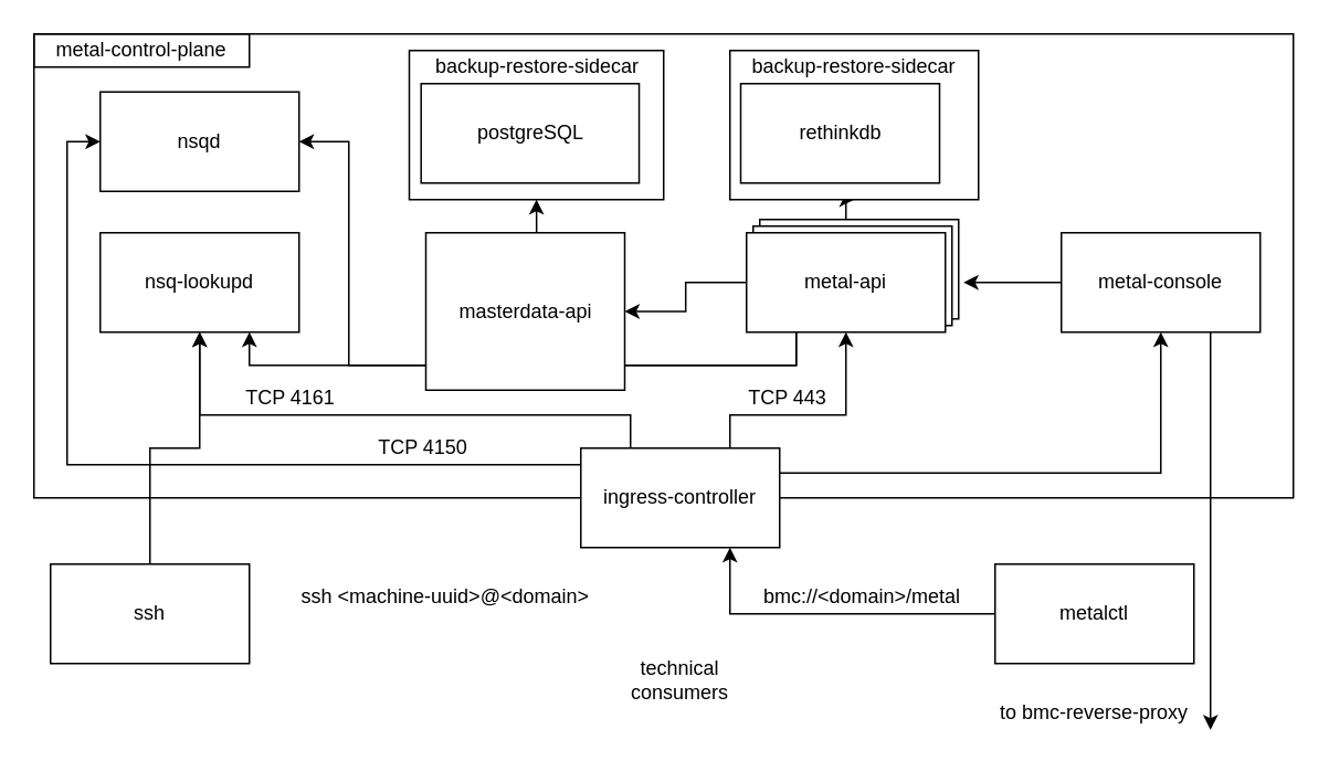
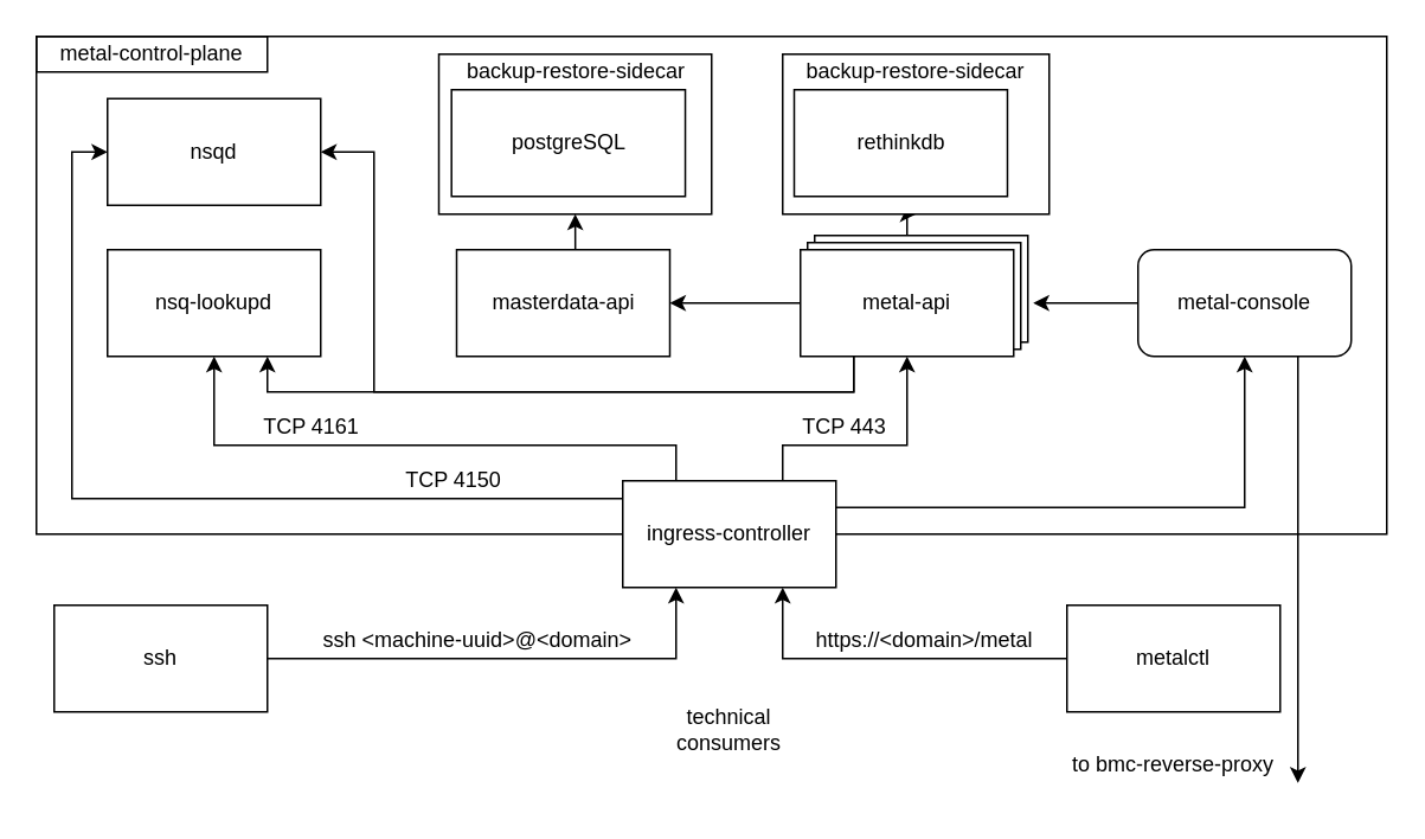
- <mxCell id="14" value="metal-console" style="rounded=0;whiteSpace=wrap;html=1;strokeColor=#000000;" parent="1" vertex="1"><mxGeometry x="640" y="140" width="120" height="60" as="geometry" /></mxCell>
+ <mxCell id="14" value="metal-console" style="whiteSpace=wrap;html=1;strokeColor=#000000;rounded=1;" parent="1" vertex="1"><mxGeometry x="640" y="140" width="120" height="60" as="geometry" /></mxCell>
- <mxCell id="11" value="masterdata-api" style="rounded=0;whiteSpace=wrap;html=1;strokeColor=#000000;" parent="1" vertex="1"><mxGeometry x="256.5" y="140" width="120" height="95" as="geometry" /></mxCell>
+ <mxCell id="11" value="masterdata-api" style="rounded=0;whiteSpace=wrap;html=1;strokeColor=#000000;" parent="1" vertex="1"><mxGeometry x="256.5" y="140" width="120" height="60" as="geometry" /></mxCell>
- <mxCell id="40" style="edgeStyle=orthogonalEdgeStyle;rounded=0;orthogonalLoop=1;jettySize=auto;html=1;" parent="1" source="41" target="9" edge="1"><mxGeometry relative="1" as="geometry"><mxPoint x="380" y="340" as="targetPoint" /></mxGeometry></mxCell>
+ <mxCell id="40" style="edgeStyle=orthogonalEdgeStyle;rounded=0;orthogonalLoop=1;jettySize=auto;html=1;entryX=0.25;entryY=1;entryDx=0;entryDy=0;" parent="1" source="41" target="27" edge="1"><mxGeometry relative="1" as="geometry"><mxPoint x="380" y="340" as="targetPoint" /></mxGeometry></mxCell>
- <mxCell id="35" value="bmc://&amp;lt;domain&amp;gt;/metal" style="text;html=1;strokeColor=none;fillColor=none;align=center;verticalAlign=middle;whiteSpace=wrap;rounded=0;" parent="1" vertex="1"><mxGeometry x="440" y="350" width="160" height="20" as="geometry" /></mxCell>
+ <mxCell id="35" value="https://&amp;lt;domain&amp;gt;/metal" style="text;html=1;strokeColor=none;fillColor=none;align=center;verticalAlign=middle;whiteSpace=wrap;rounded=0;" parent="1" vertex="1"><mxGeometry x="440" y="350" width="160" height="20" as="geometry" /></mxCell>
